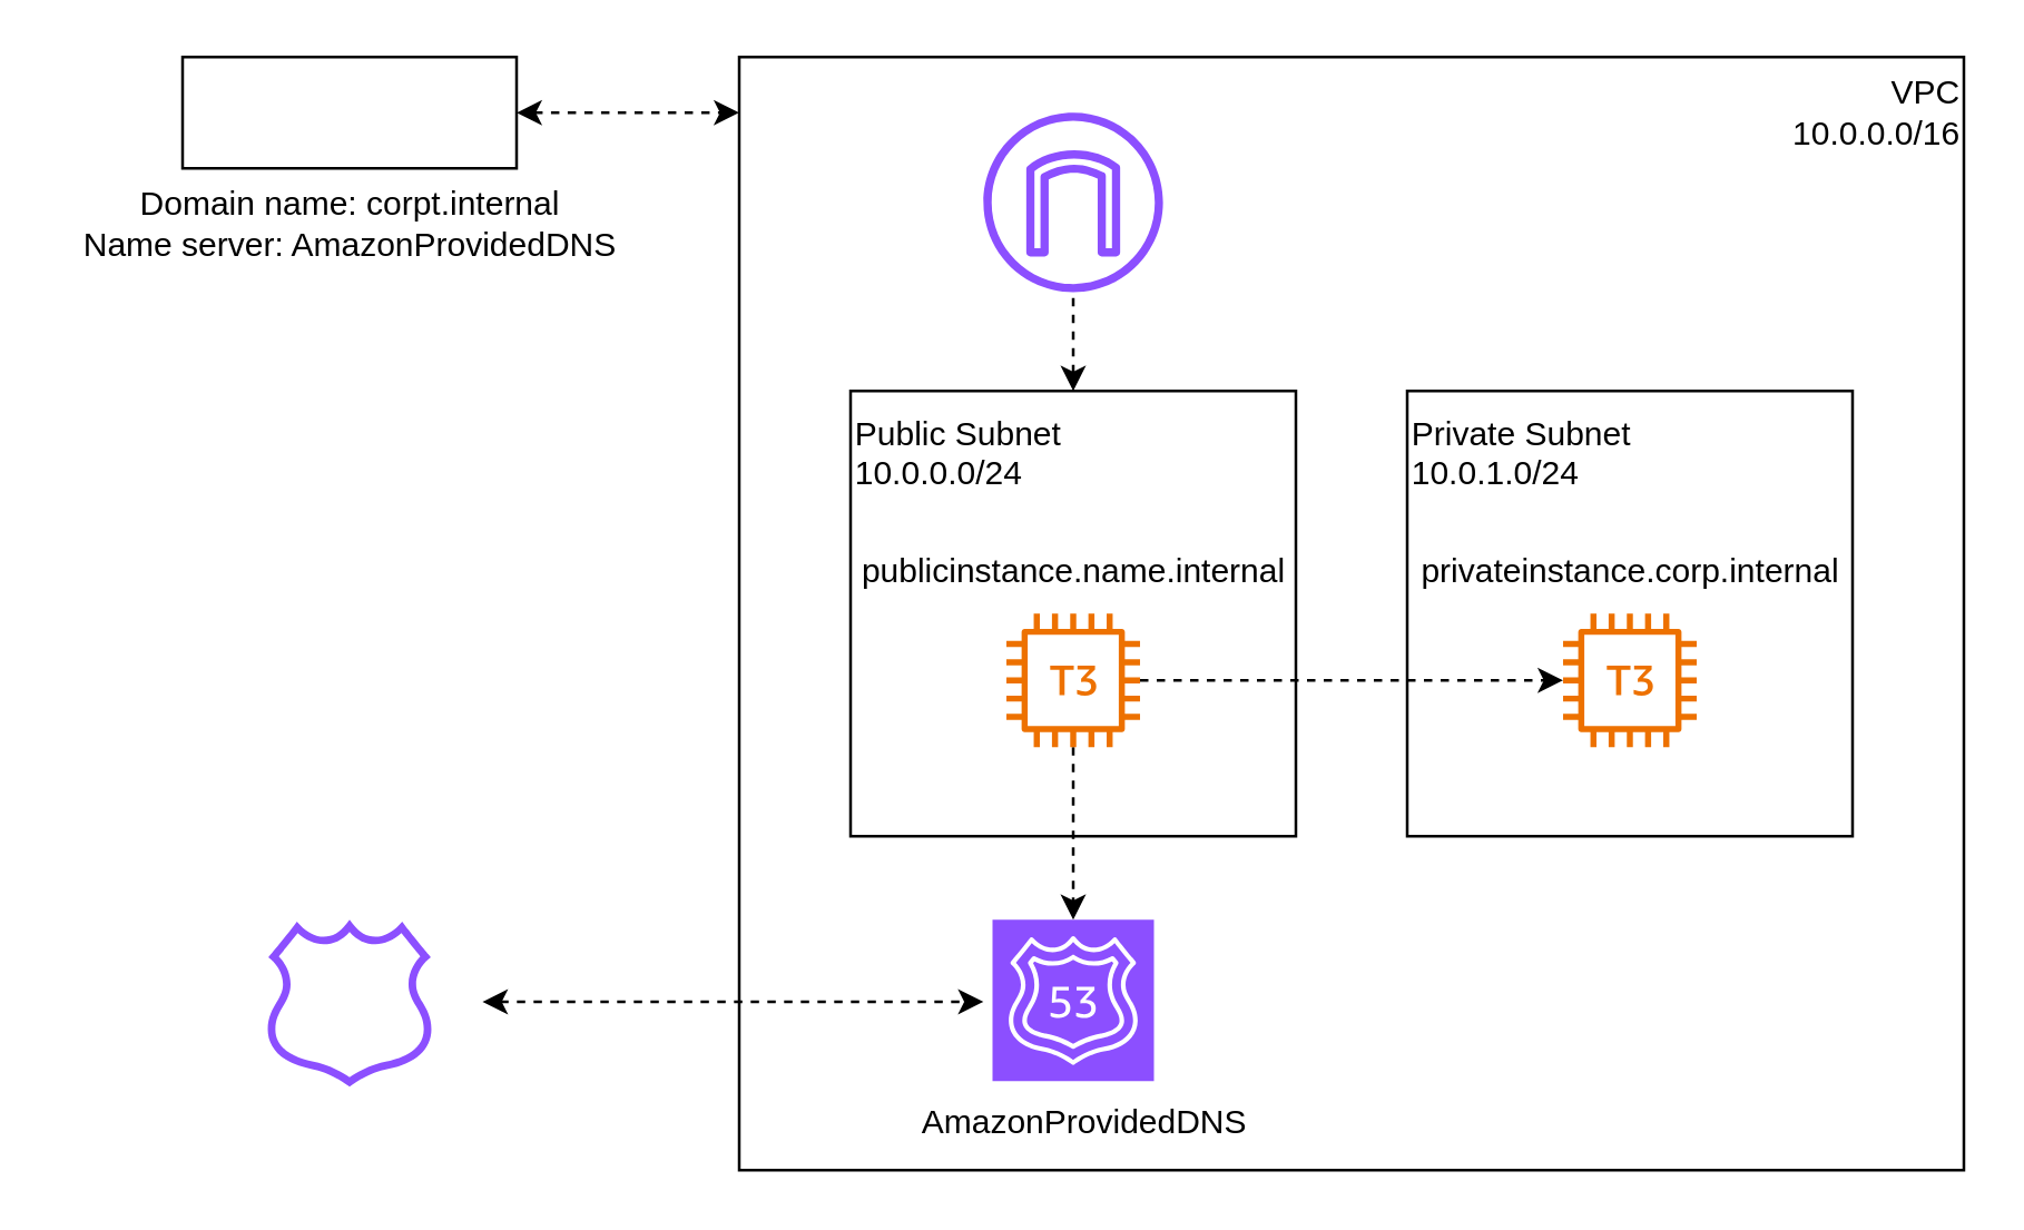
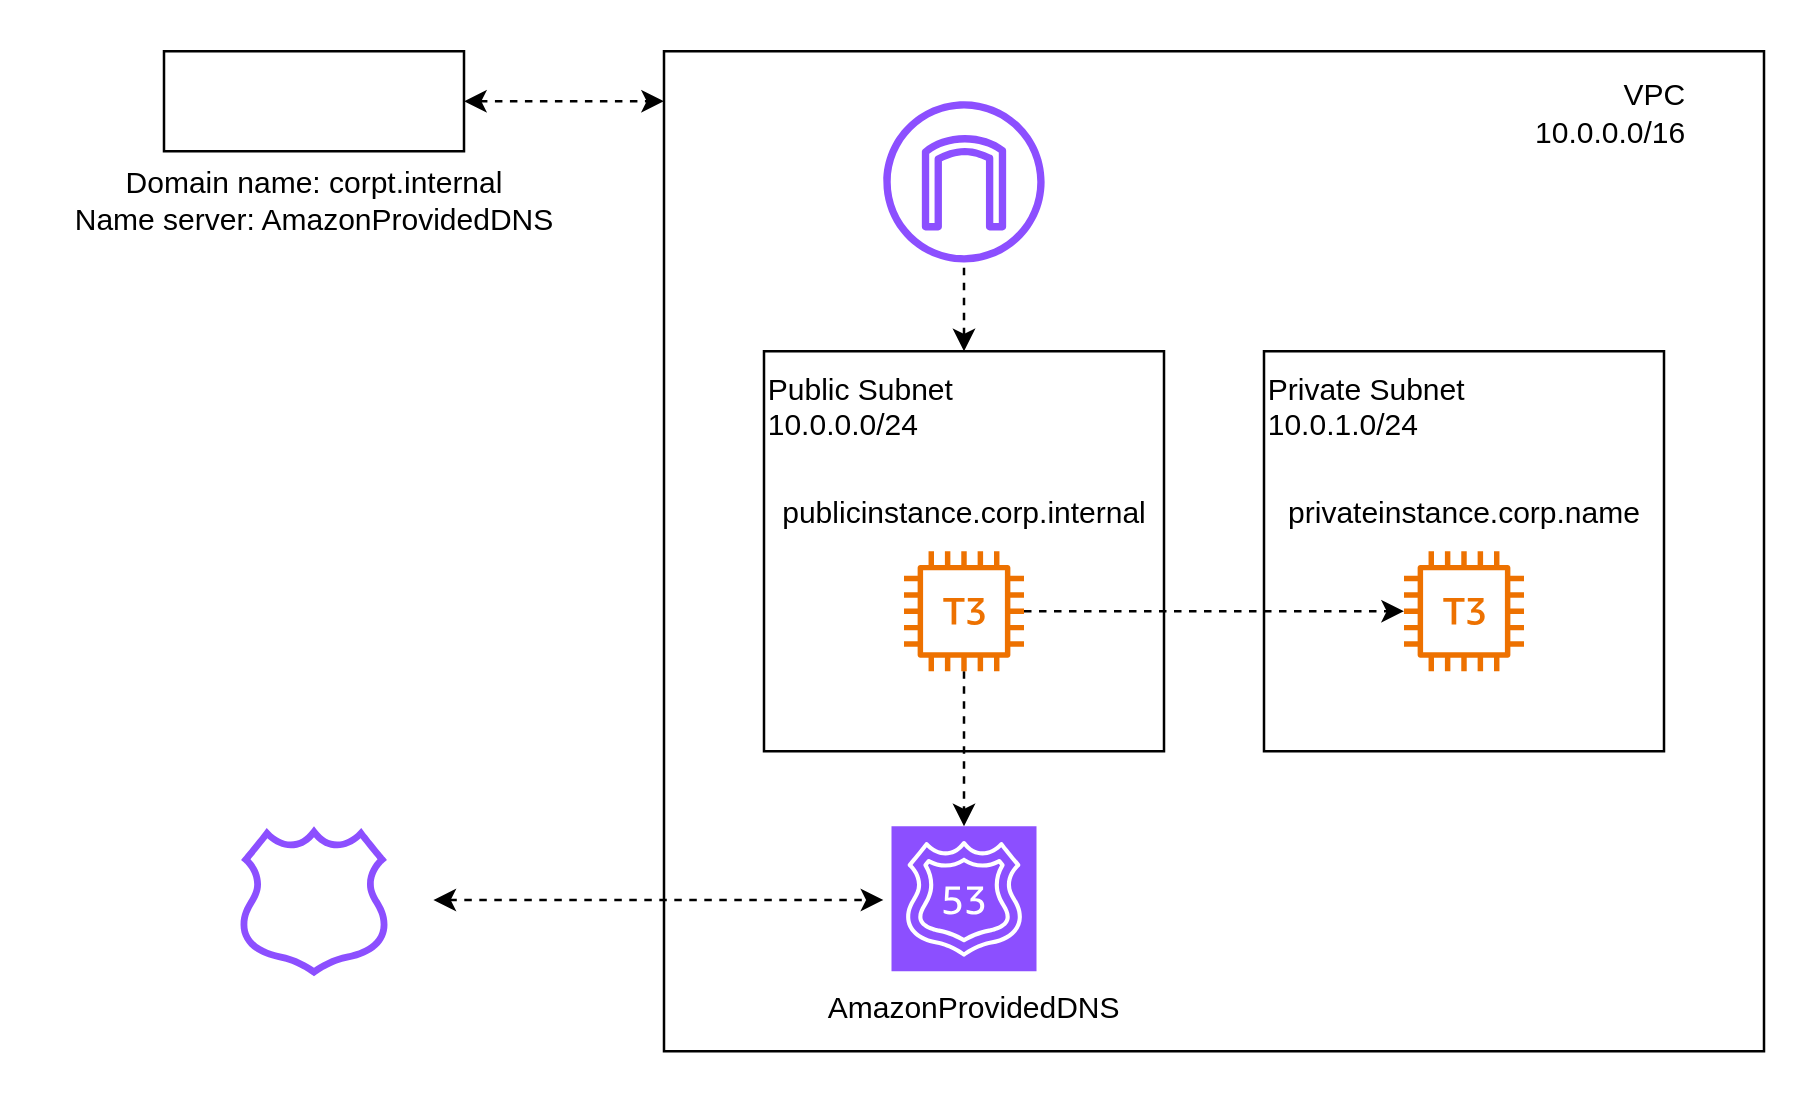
- <mxCell id="3" value="VPC&lt;div&gt;10.0.0.0/16&lt;/div&gt;" style="text;html=1;align=right;verticalAlign=middle;resizable=0;points=[];autosize=1;strokeColor=none;fillColor=none;" vertex="1" parent="1"><mxGeometry x="625" y="20" width="80" height="40" as="geometry" /></mxCell>
+ <mxCell id="3" value="VPC&lt;div&gt;10.0.0.0/16&lt;/div&gt;" style="text;html=1;align=right;verticalAlign=middle;resizable=0;points=[];autosize=1;strokeColor=none;fillColor=none;" vertex="1" parent="1"><mxGeometry x="595" y="25" width="80" height="40" as="geometry" /></mxCell>
- <mxCell id="12" value="publicinstance.name.internal" style="text;html=1;align=center;verticalAlign=middle;resizable=0;points=[];autosize=1;strokeColor=none;fillColor=none;" vertex="1" parent="1"><mxGeometry x="300" y="190" width="170" height="30" as="geometry" /></mxCell>
+ <mxCell id="12" value="publicinstance.corp.internal" style="text;html=1;align=center;verticalAlign=middle;resizable=0;points=[];autosize=1;strokeColor=none;fillColor=none;" vertex="1" parent="1"><mxGeometry x="300" y="190" width="170" height="30" as="geometry" /></mxCell>
- <mxCell id="13" value="privateinstance.corp.internal" style="text;html=1;align=center;verticalAlign=middle;resizable=0;points=[];autosize=1;strokeColor=none;fillColor=none;" vertex="1" parent="1"><mxGeometry x="500" y="190" width="170" height="30" as="geometry" /></mxCell>
+ <mxCell id="13" value="privateinstance.corp.name" style="text;html=1;align=center;verticalAlign=middle;resizable=0;points=[];autosize=1;strokeColor=none;fillColor=none;" vertex="1" parent="1"><mxGeometry x="500" y="190" width="170" height="30" as="geometry" /></mxCell>
